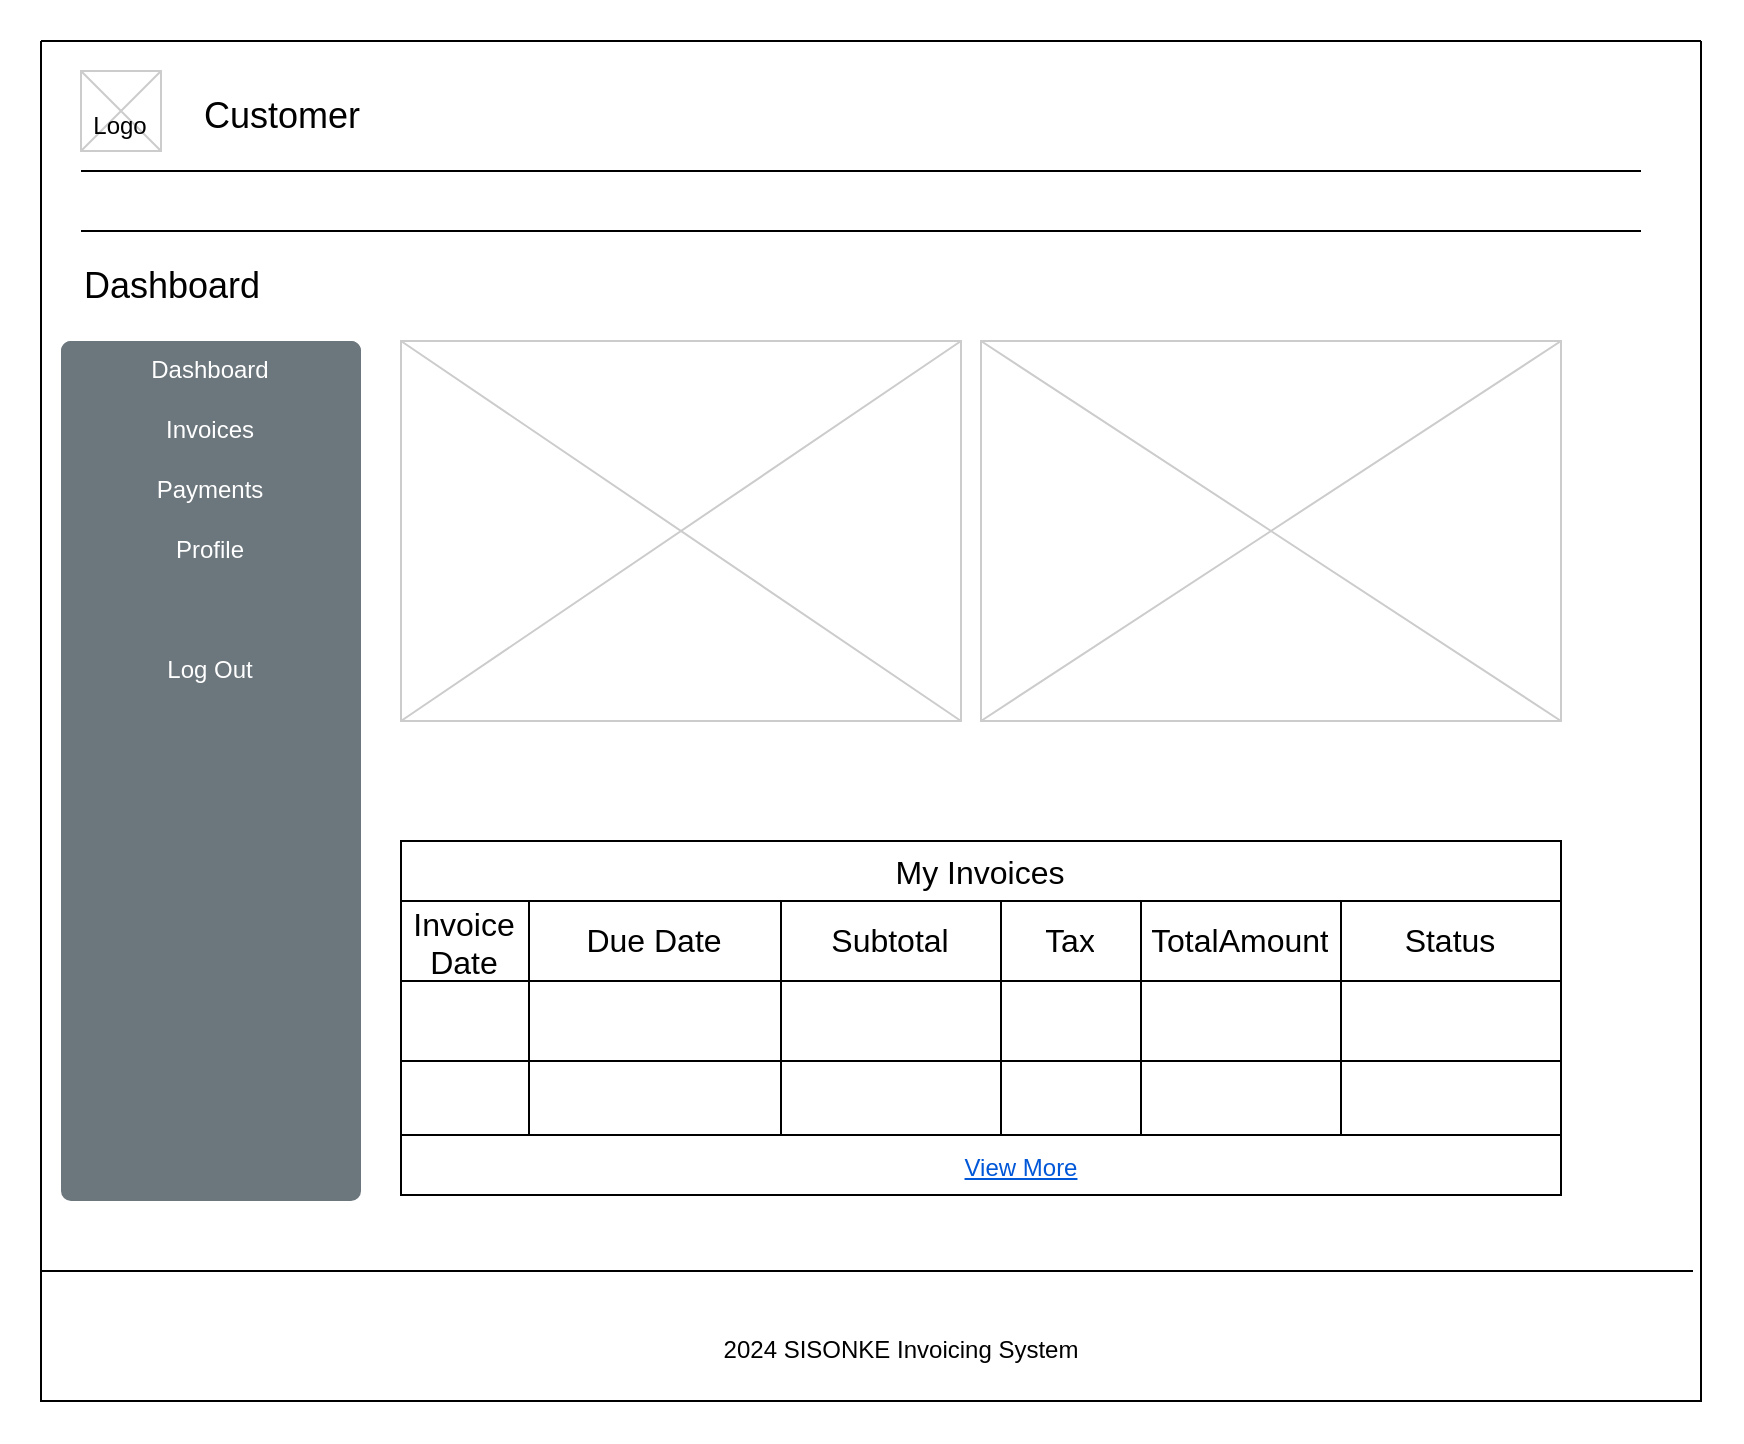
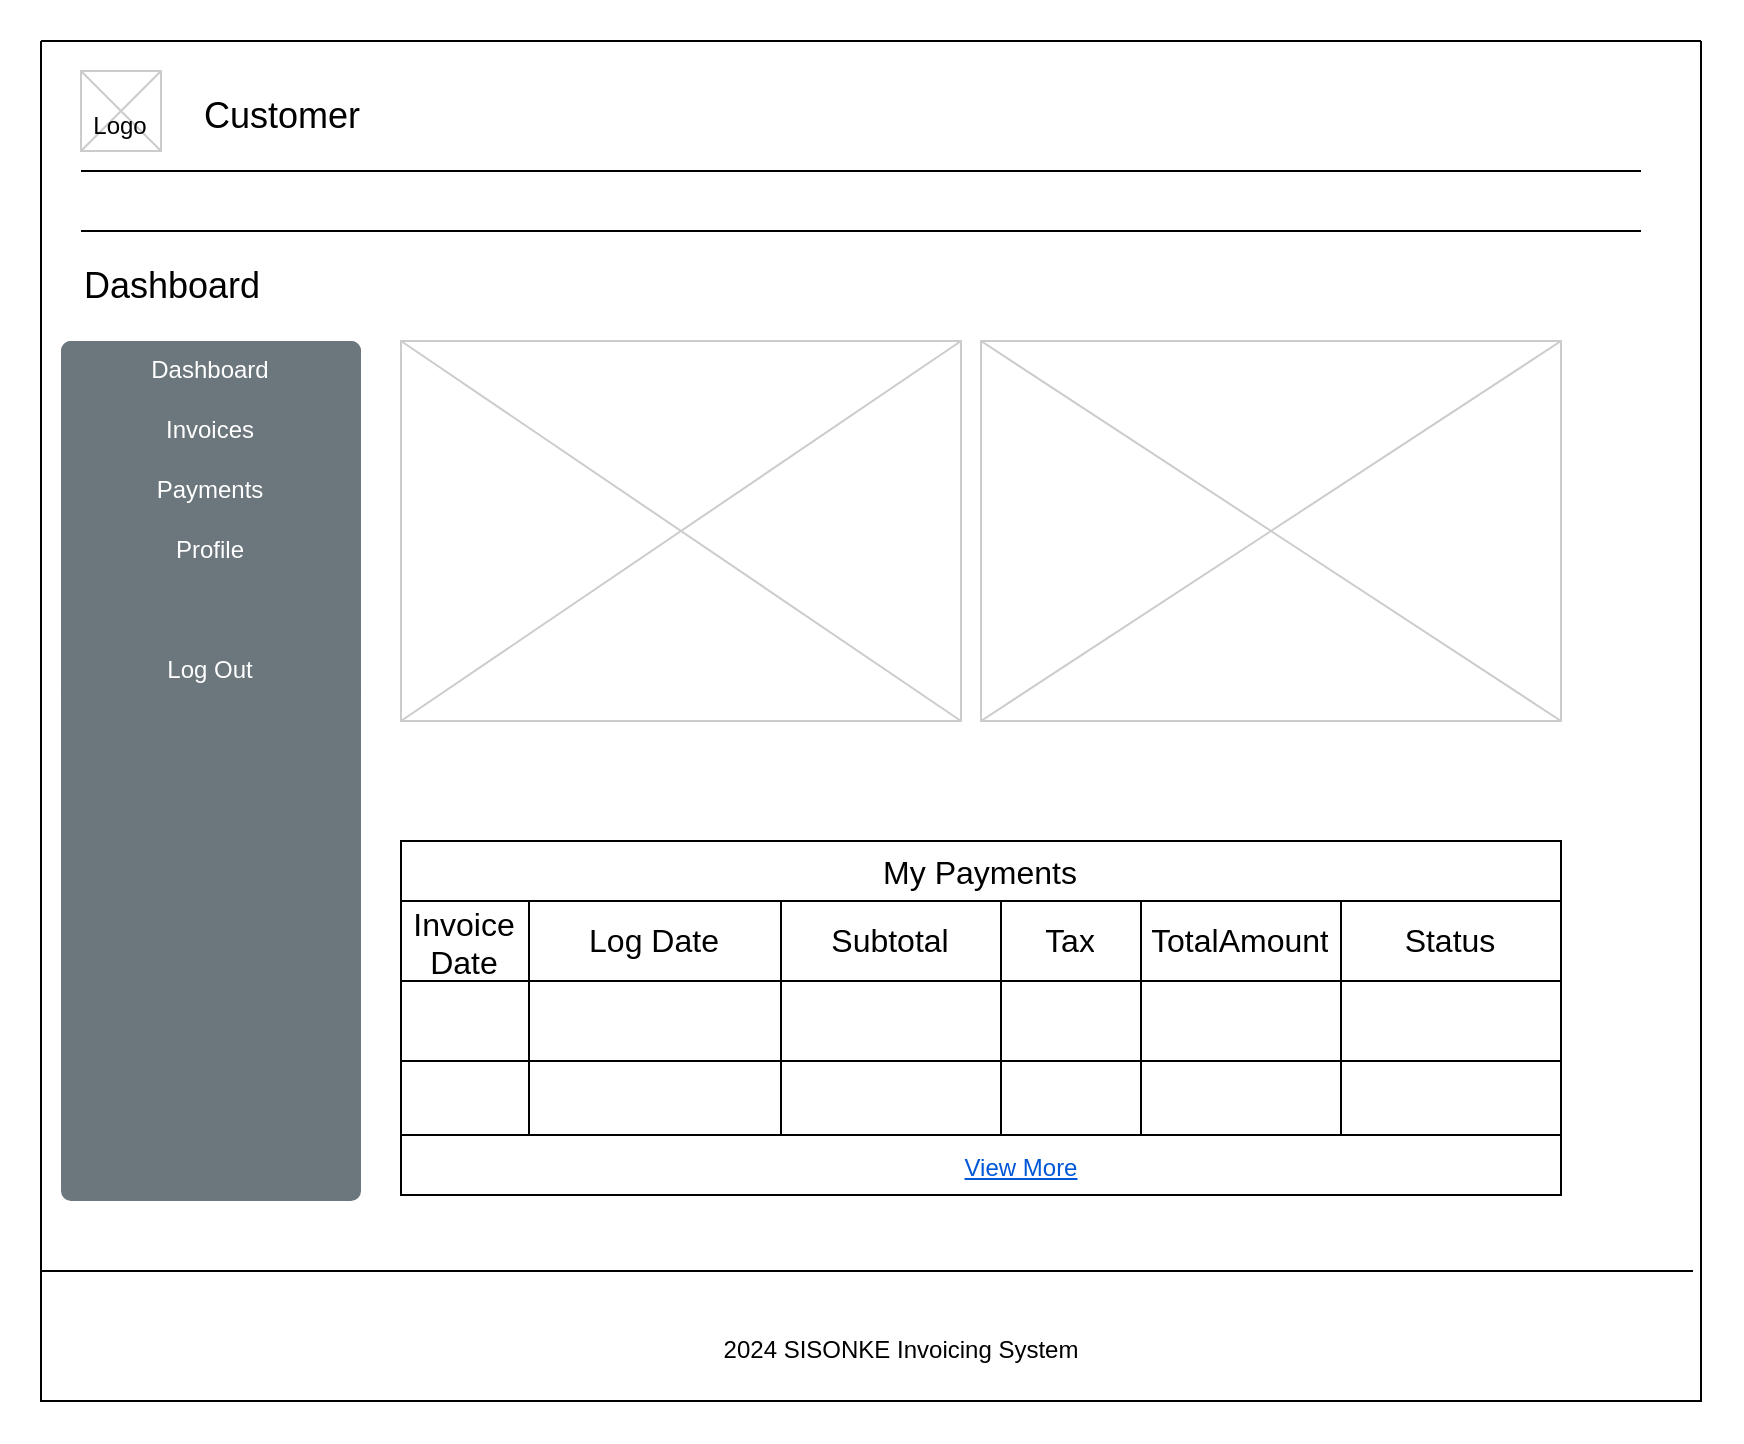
- <mxCell id="14" value="My Invoices" style="shape=table;startSize=30;container=1;collapsible=0;childLayout=tableLayout;strokeColor=default;fontSize=16;" vertex="1" parent="2"><mxGeometry x="180" y="400" width="580" height="150" as="geometry" /></mxCell>
+ <mxCell id="14" value="My Payments" style="shape=table;startSize=30;container=1;collapsible=0;childLayout=tableLayout;strokeColor=default;fontSize=16;" vertex="1" parent="2"><mxGeometry x="180" y="400" width="580" height="150" as="geometry" /></mxCell>
- <mxCell id="17" value="Due Date" style="shape=partialRectangle;html=1;whiteSpace=wrap;connectable=0;strokeColor=inherit;overflow=hidden;fillColor=none;top=0;left=0;bottom=0;right=0;pointerEvents=1;fontSize=16;" vertex="1" parent="15"><mxGeometry x="64" width="126" height="40" as="geometry"><mxRectangle width="126" height="40" as="alternateBounds" /></mxGeometry></mxCell>
+ <mxCell id="17" value="Log Date" style="shape=partialRectangle;html=1;whiteSpace=wrap;connectable=0;strokeColor=inherit;overflow=hidden;fillColor=none;top=0;left=0;bottom=0;right=0;pointerEvents=1;fontSize=16;" vertex="1" parent="15"><mxGeometry x="64" width="126" height="40" as="geometry"><mxRectangle width="126" height="40" as="alternateBounds" /></mxGeometry></mxCell>
